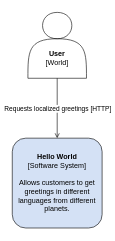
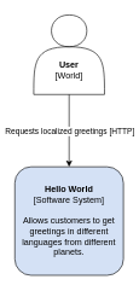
- <mxCell id="4" value="" style="endArrow=open;html=1;rounded=0;entryX=0.5;entryY=0;entryDx=0;entryDy=0;exitX=0.5;exitY=1;exitDx=0;exitDy=0;" edge="1" parent="1" source="3" target="2"><mxGeometry relative="1" as="geometry"><mxPoint x="80" y="320" as="sourcePoint" /><mxPoint x="180" y="320" as="targetPoint" /></mxGeometry></mxCell>
+ <mxCell id="4" value="" style="endArrow=classic;html=1;rounded=0;entryX=0.5;entryY=0;entryDx=0;entryDy=0;exitX=0.5;exitY=1;exitDx=0;exitDy=0;" edge="1" parent="1" source="3" target="2"><mxGeometry relative="1" as="geometry"><mxPoint x="80" y="320" as="sourcePoint" /><mxPoint x="180" y="320" as="targetPoint" /></mxGeometry></mxCell>
